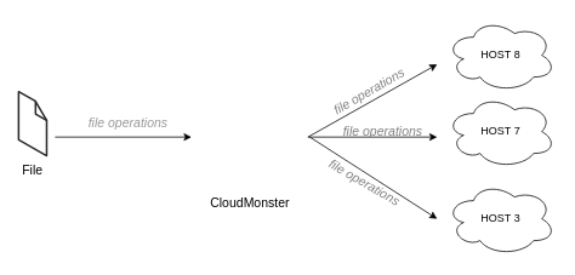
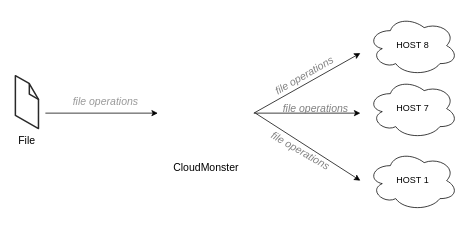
- <mxCell id="7" value="HOST 3&lt;br&gt;" style="ellipse;shape=cloud;whiteSpace=wrap;html=1;" vertex="1" parent="1"><mxGeometry x="490" y="200" width="120" height="80" as="geometry" /></mxCell>
+ <mxCell id="7" value="HOST 1&lt;br&gt;" style="ellipse;shape=cloud;whiteSpace=wrap;html=1;" vertex="1" parent="1"><mxGeometry x="490" y="200" width="120" height="80" as="geometry" /></mxCell>
